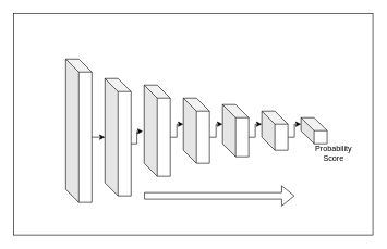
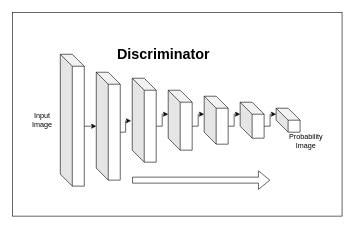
+ <mxCell id="17" value="&lt;h1&gt;Discriminator&lt;/h1&gt;&lt;p&gt;&lt;br&gt;&lt;/p&gt;" style="text;html=1;strokeColor=none;fillColor=none;spacing=5;spacingTop=-20;whiteSpace=wrap;overflow=hidden;rounded=0;" vertex="1" parent="1"><mxGeometry x="190" y="70" width="170" height="50" as="geometry" /></mxCell>
+ <mxCell id="15" value="Input Image" style="text;html=1;strokeColor=none;fillColor=none;align=center;verticalAlign=middle;whiteSpace=wrap;rounded=0;" vertex="1" parent="1"><mxGeometry x="40" y="185" width="60" height="30" as="geometry" /></mxCell>
- <mxCell id="16" value="Probability Score" style="text;html=1;strokeColor=none;fillColor=none;align=center;verticalAlign=middle;whiteSpace=wrap;rounded=0;" vertex="1" parent="1"><mxGeometry x="480" y="220" width="60" height="30" as="geometry" /></mxCell>
+ <mxCell id="16" value="Probability Image" style="text;html=1;strokeColor=none;fillColor=none;align=center;verticalAlign=middle;whiteSpace=wrap;rounded=0;" vertex="1" parent="1"><mxGeometry x="480" y="220" width="60" height="30" as="geometry" /></mxCell>
